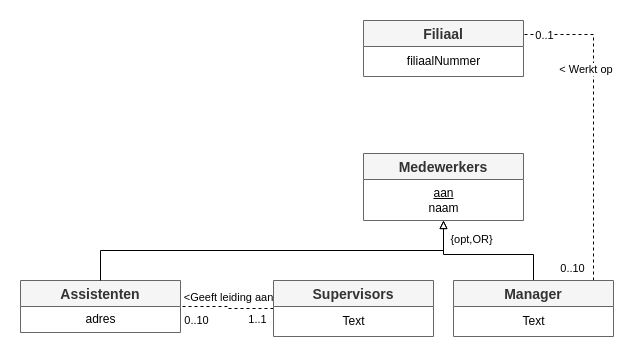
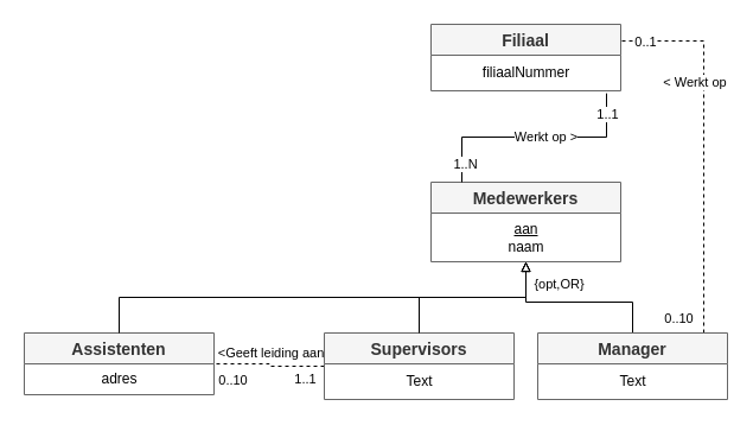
+ <mxCell id="21" style="edgeStyle=orthogonalEdgeStyle;rounded=0;orthogonalLoop=1;jettySize=auto;html=1;entryX=0.925;entryY=1.071;entryDx=0;entryDy=0;entryPerimeter=0;endArrow=none;endFill=0;" edge="1" parent="1" source="4" target="3"><mxGeometry relative="1" as="geometry"><mxPoint x="389" y="154" as="sourcePoint" /><Array as="points"><mxPoint x="389" y="115" /><mxPoint x="511" y="115" /></Array></mxGeometry></mxCell>
+ <mxCell id="22" value="Werkt op &amp;gt;" style="edgeLabel;html=1;align=center;verticalAlign=middle;resizable=0;points=[];" vertex="1" connectable="0" parent="21"><mxGeometry x="0.097" y="1" relative="1" as="geometry"><mxPoint as="offset" /></mxGeometry></mxCell>
+ <mxCell id="23" value="1..N" style="edgeLabel;html=1;align=center;verticalAlign=middle;resizable=0;points=[];" vertex="1" connectable="0" parent="21"><mxGeometry x="-0.836" y="-2" relative="1" as="geometry"><mxPoint as="offset" /></mxGeometry></mxCell>
+ <mxCell id="24" value="1..1" style="edgeLabel;html=1;align=center;verticalAlign=middle;resizable=0;points=[];" vertex="1" connectable="0" parent="21"><mxGeometry x="0.833" relative="1" as="geometry"><mxPoint as="offset" /></mxGeometry></mxCell>
+ <mxCell id="20" style="edgeStyle=orthogonalEdgeStyle;rounded=0;orthogonalLoop=1;jettySize=auto;html=1;exitX=0.5;exitY=0;exitDx=0;exitDy=0;endArrow=block;endFill=0;" edge="1" parent="1" source="10" target="5"><mxGeometry relative="1" as="geometry" /></mxCell>
